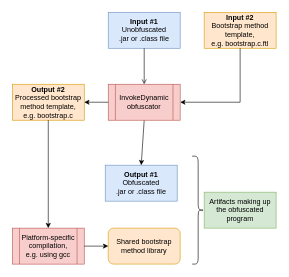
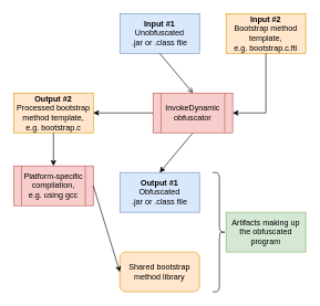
- <mxCell id="8" value="InvokeDynamic obfuscator" style="shape=process;whiteSpace=wrap;html=1;backgroundOutline=1;fillColor=#f8cecc;strokeColor=#b85450;" parent="1" vertex="1"><mxGeometry x="180" y="140" width="120" height="60" as="geometry" /></mxCell>
+ <mxCell id="8" value="InvokeDynamic obfuscator" style="shape=process;whiteSpace=wrap;html=1;backgroundOutline=1;fillColor=#f8cecc;strokeColor=#b85450;" parent="1" vertex="1"><mxGeometry x="230" y="140" width="120" height="60" as="geometry" /></mxCell>
- <mxCell id="6" value="&lt;b&gt;Output #1&lt;/b&gt;&lt;br&gt;Obfuscated&lt;br&gt;.jar or .class file" style="rounded=0;whiteSpace=wrap;html=1;fillColor=#dae8fc;strokeColor=#6c8ebf;" parent="1" vertex="1"><mxGeometry x="175" y="275" width="120" height="60" as="geometry" /></mxCell>
+ <mxCell id="6" value="&lt;b&gt;Output #1&lt;/b&gt;&lt;br&gt;Obfuscated&lt;br&gt;.jar or .class file" style="rounded=0;whiteSpace=wrap;html=1;fillColor=#dae8fc;strokeColor=#6c8ebf;" parent="1" vertex="1"><mxGeometry x="180" y="260" width="120" height="60" as="geometry" /></mxCell>
- <mxCell id="11" value="Platform-specific compilation,&lt;br&gt;e.g. using gcc" style="shape=process;whiteSpace=wrap;html=1;backgroundOutline=1;fillColor=#f8cecc;strokeColor=#b85450;" parent="1" vertex="1"><mxGeometry x="20" y="380" width="120" height="60" as="geometry" /></mxCell>
+ <mxCell id="11" value="Platform-specific compilation,&lt;br&gt;e.g. using gcc" style="shape=process;whiteSpace=wrap;html=1;backgroundOutline=1;fillColor=#f8cecc;strokeColor=#b85450;" parent="1" vertex="1"><mxGeometry x="20" y="250" width="120" height="60" as="geometry" /></mxCell>
